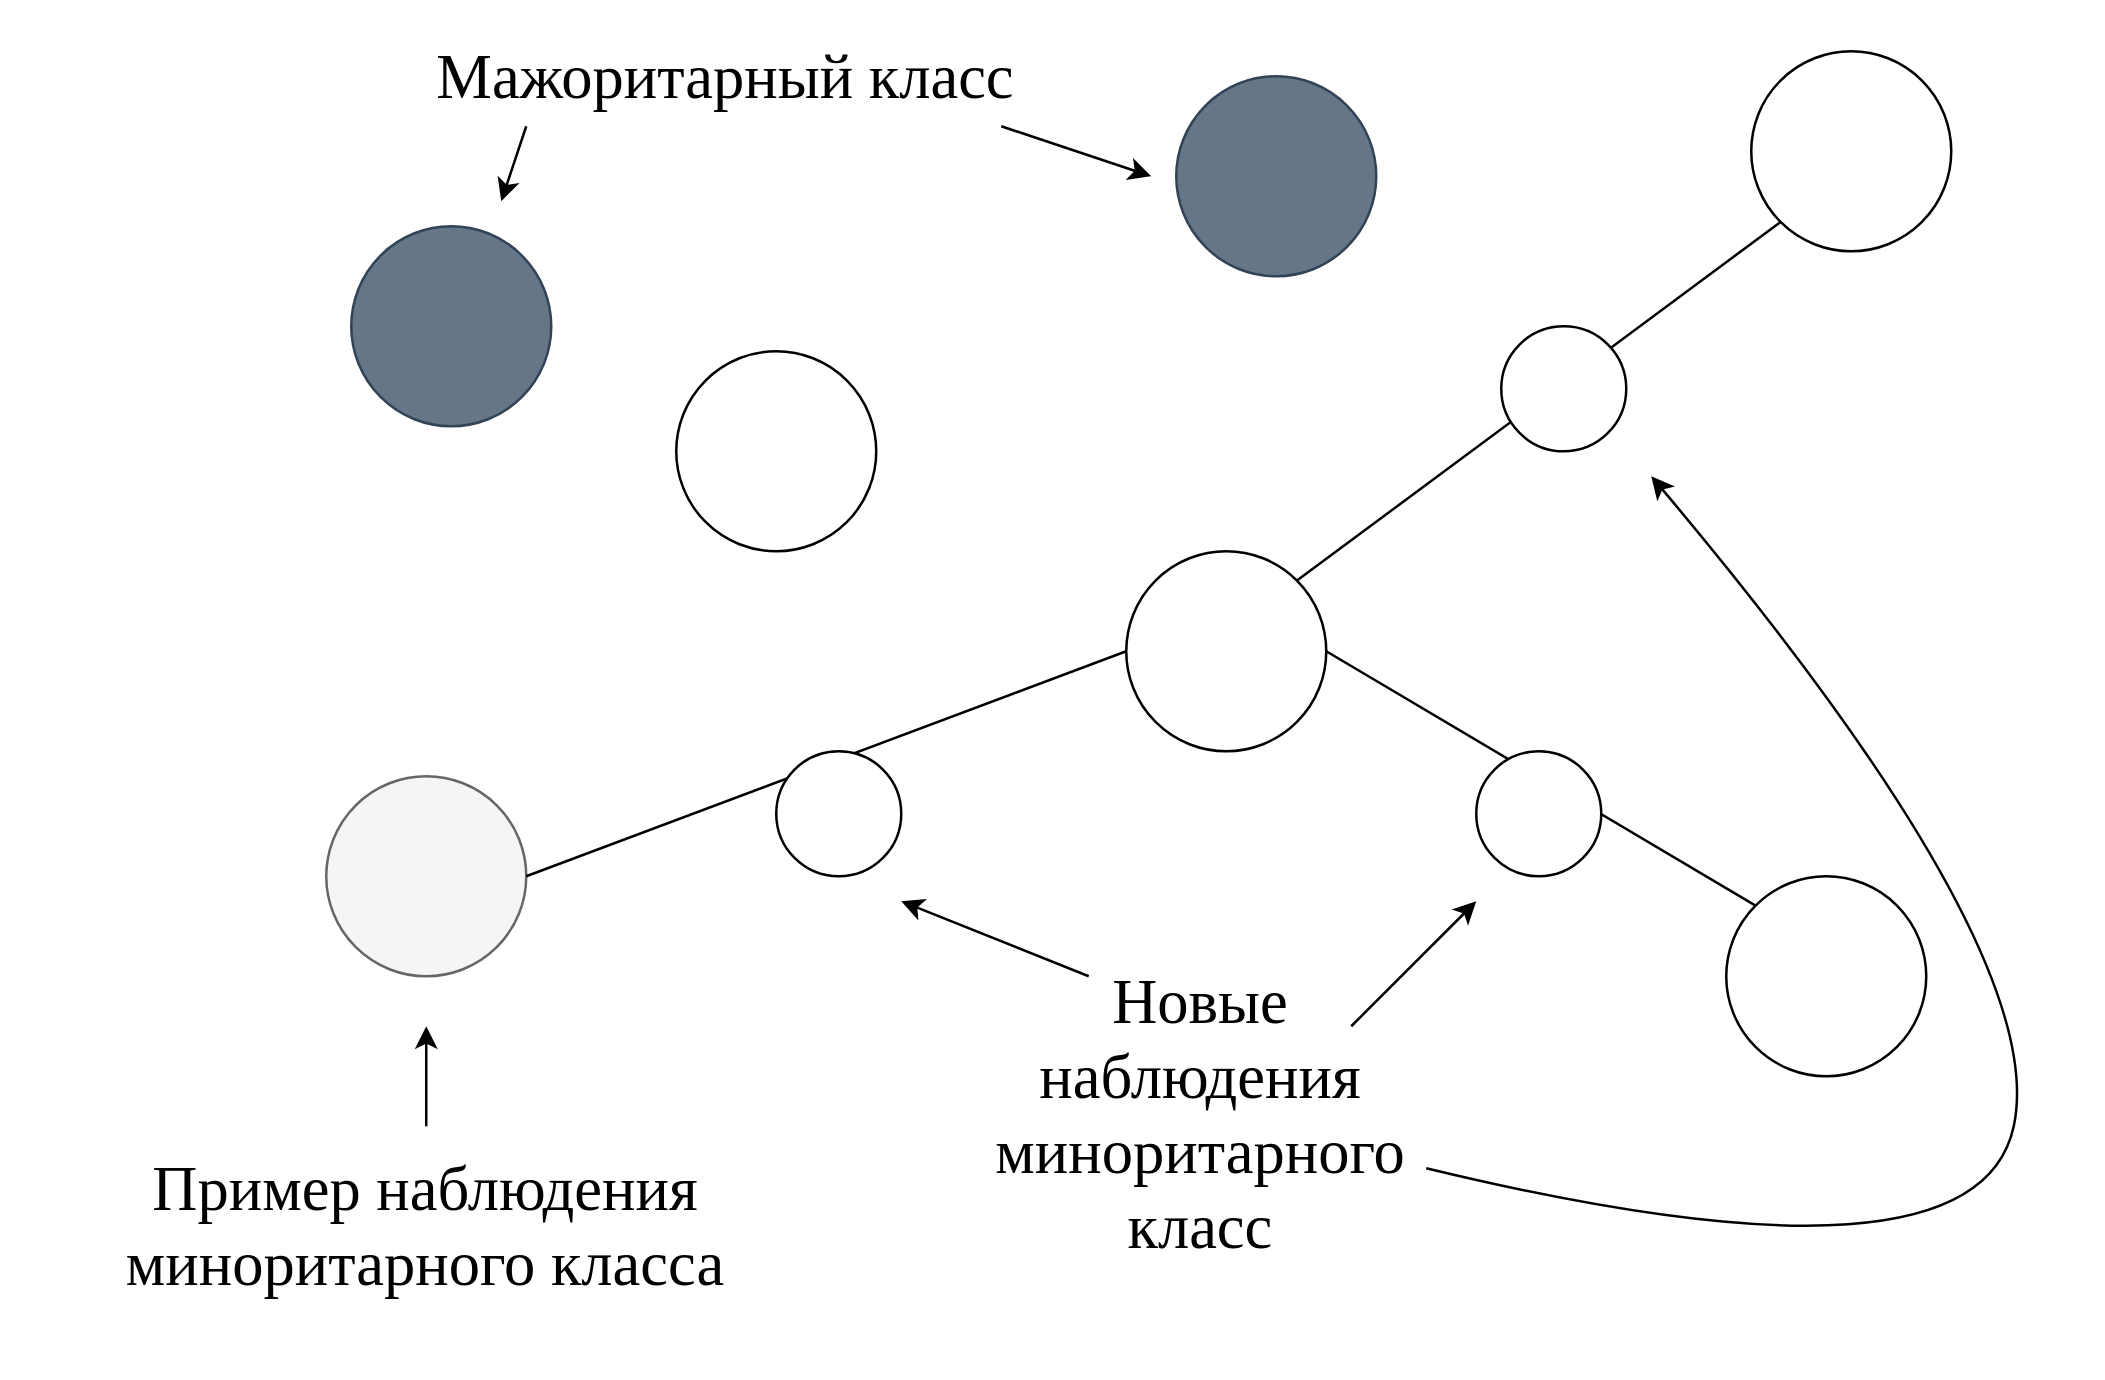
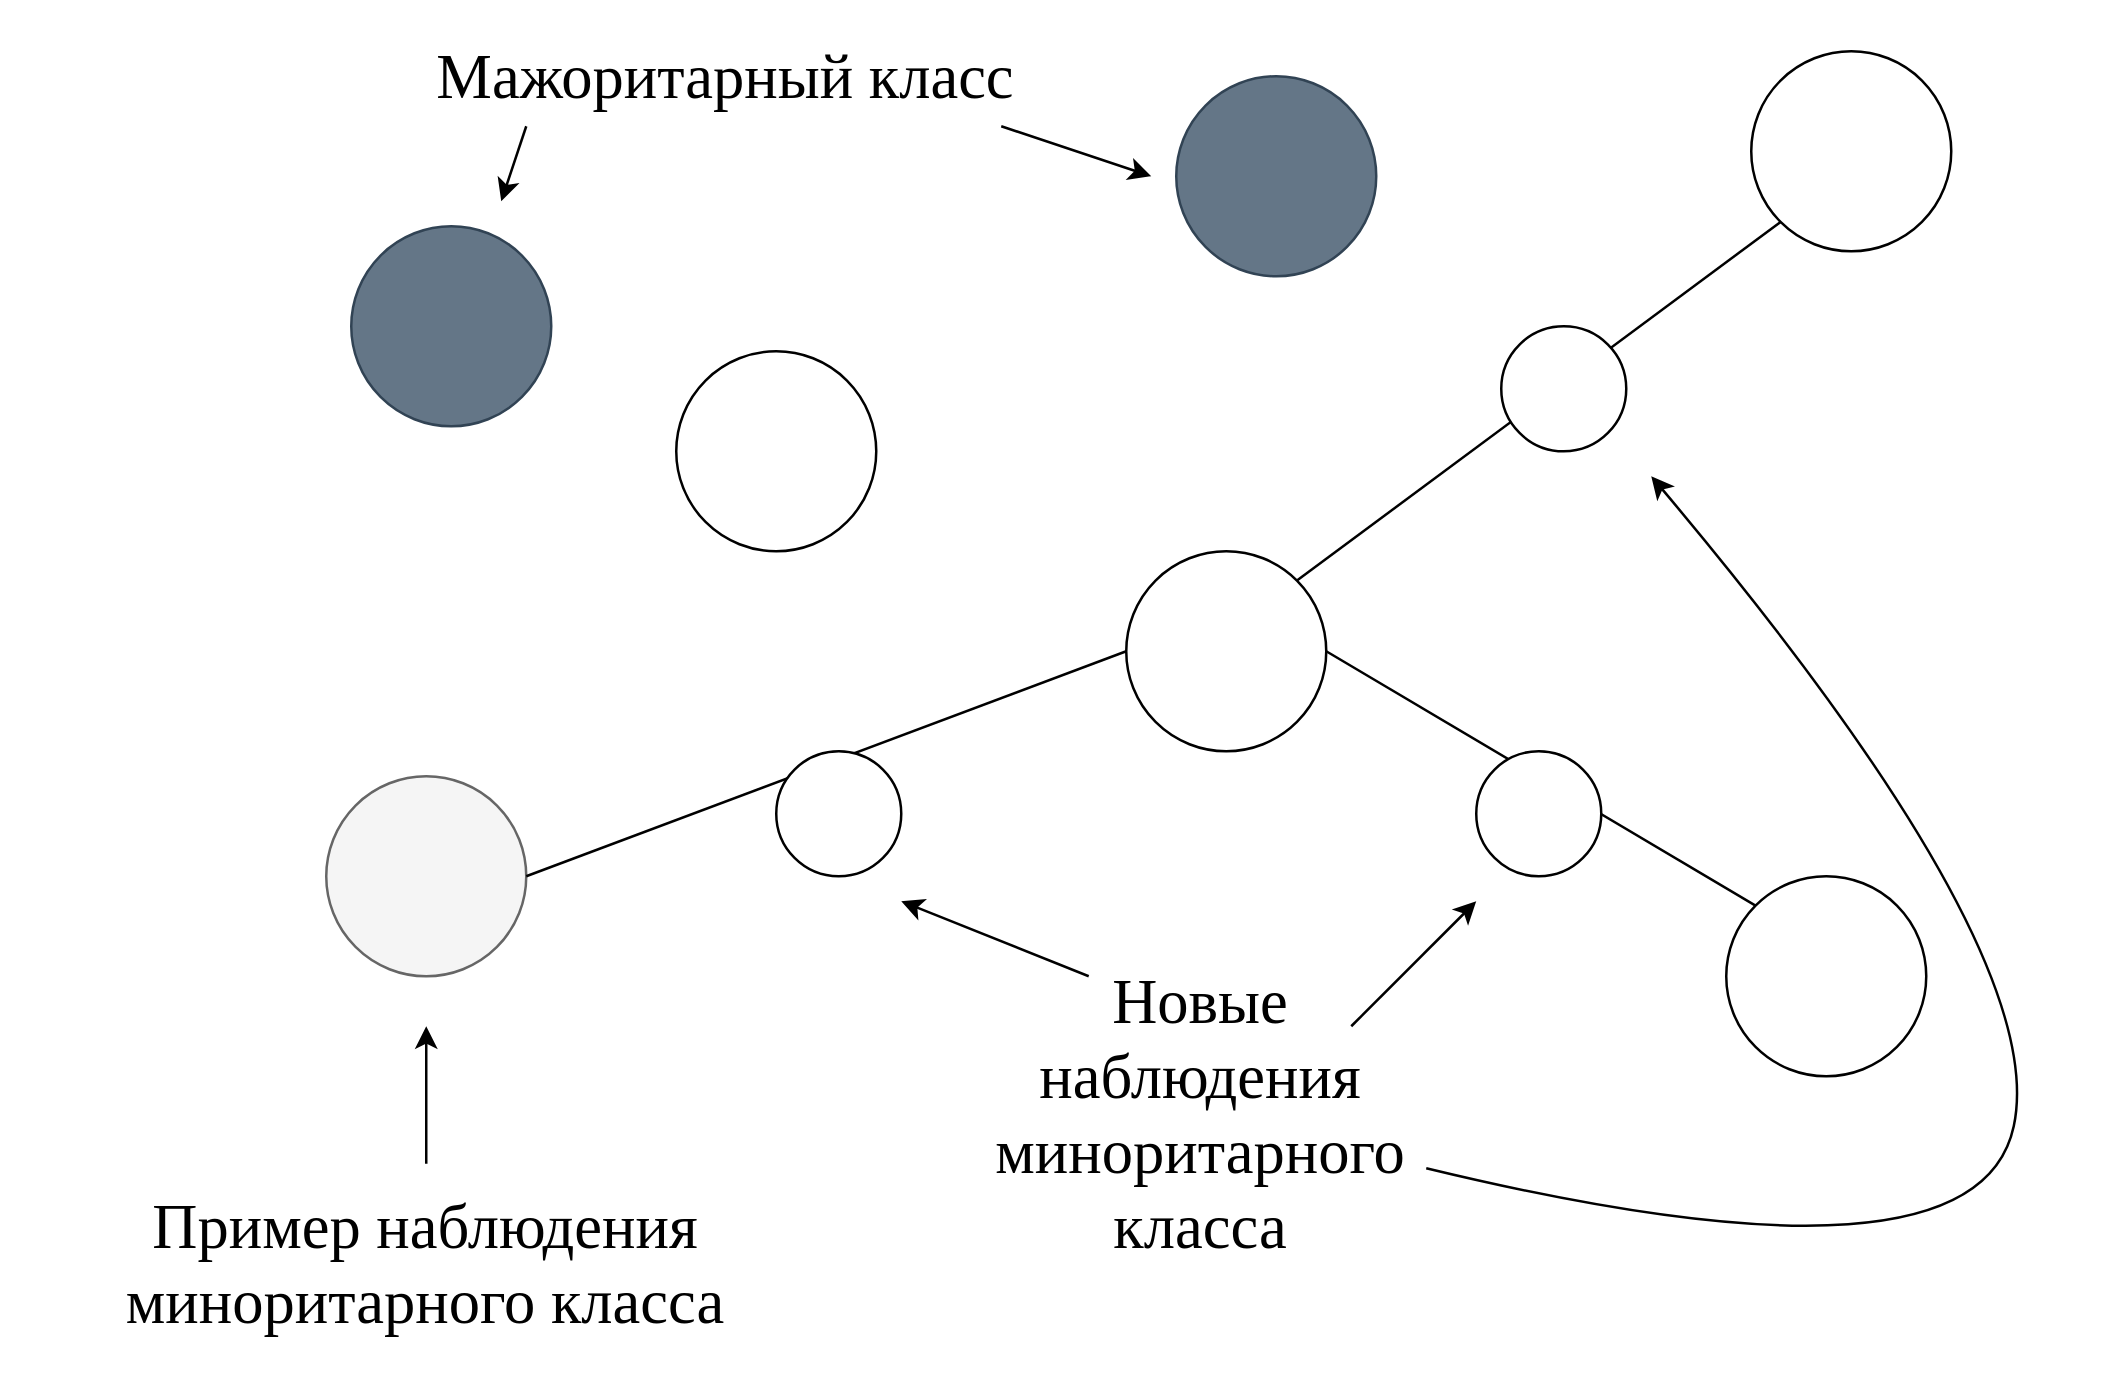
- <mxCell id="18" value="Новые наблюдения миноритарного класс" style="text;html=1;strokeColor=none;fillColor=none;align=center;verticalAlign=middle;whiteSpace=wrap;rounded=0;fontFamily=Times New Roman;fontSize=25;" parent="1" vertex="1"><mxGeometry x="390" y="390" width="180" height="110" as="geometry" /></mxCell>
+ <mxCell id="18" value="Новые наблюдения миноритарного класса" style="text;html=1;strokeColor=none;fillColor=none;align=center;verticalAlign=middle;whiteSpace=wrap;rounded=0;fontFamily=Times New Roman;fontSize=25;" parent="1" vertex="1"><mxGeometry x="390" y="390" width="180" height="110" as="geometry" /></mxCell>
- <mxCell id="22" value="Пример наблюдения миноритарного класса" style="text;html=1;strokeColor=none;fillColor=none;align=center;verticalAlign=middle;whiteSpace=wrap;rounded=0;fontFamily=Times New Roman;fontSize=25;" parent="1" vertex="1"><mxGeometry y="450" width="300" height="80" as="geometry" x="20" /></mxCell>
+ <mxCell id="22" value="Пример наблюдения миноритарного класса" style="text;html=1;strokeColor=none;fillColor=none;align=center;verticalAlign=middle;whiteSpace=wrap;rounded=0;fontFamily=Times New Roman;fontSize=25;" parent="1" vertex="1"><mxGeometry x="20" y="465" width="300" height="80" as="geometry" /></mxCell>
